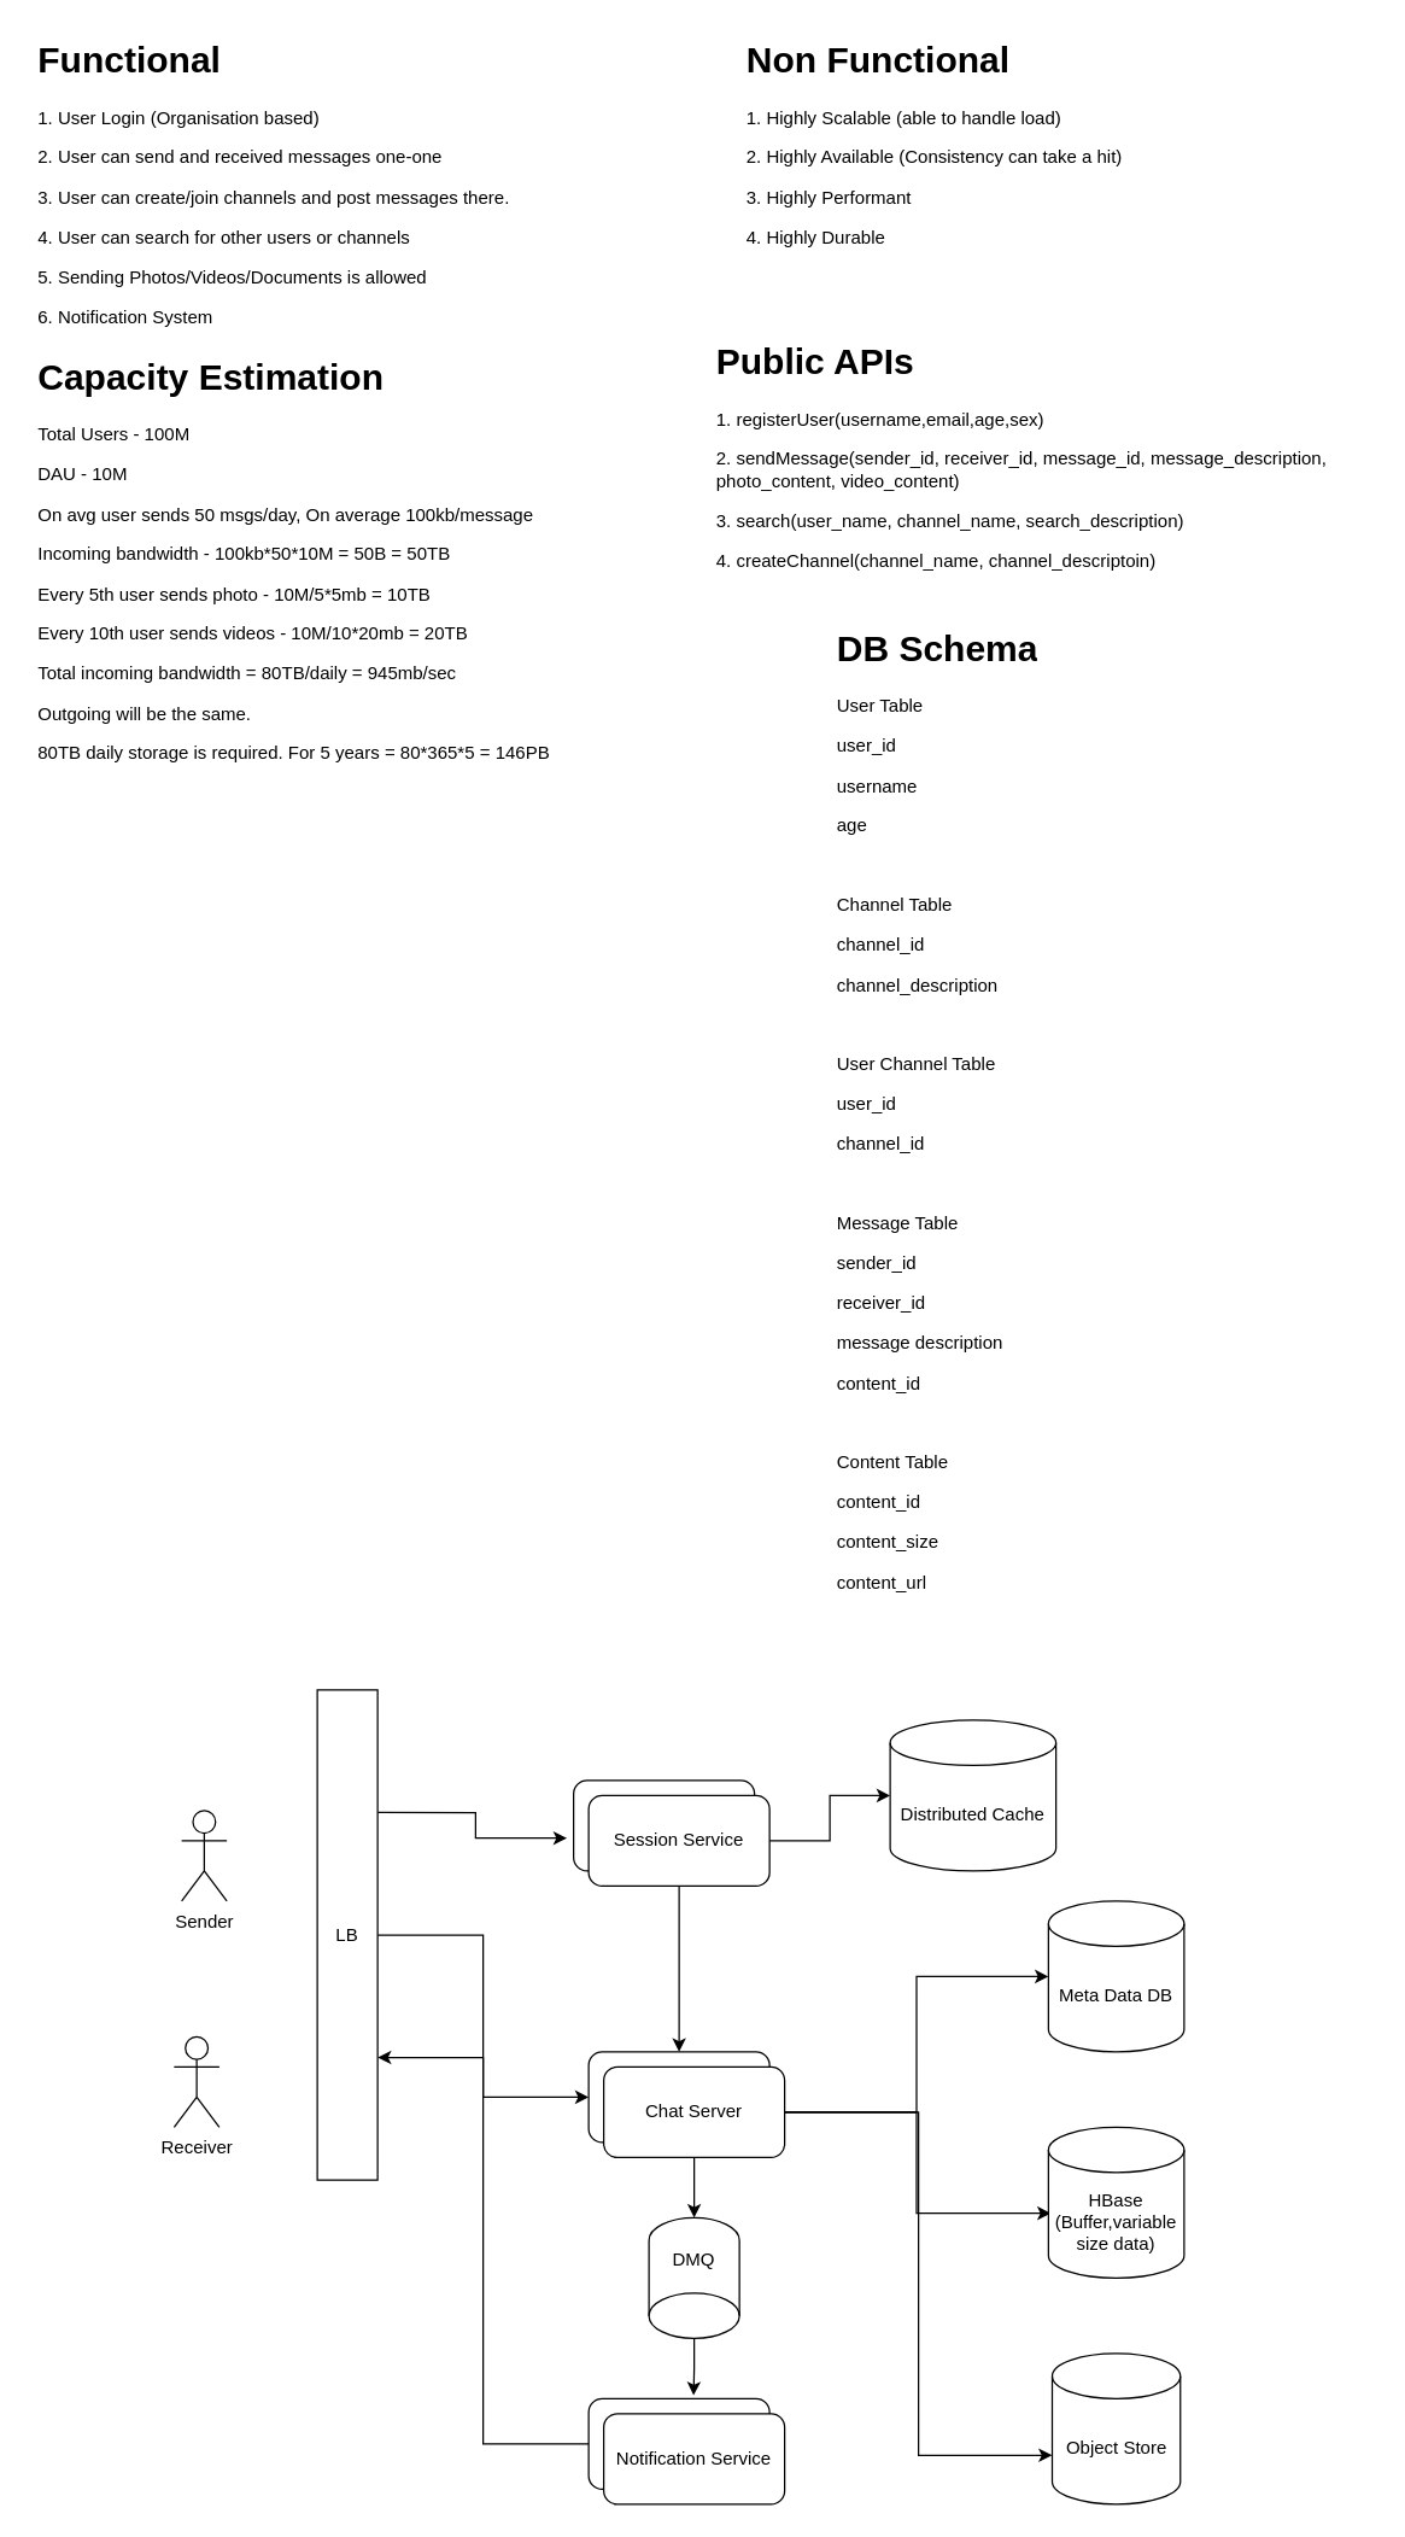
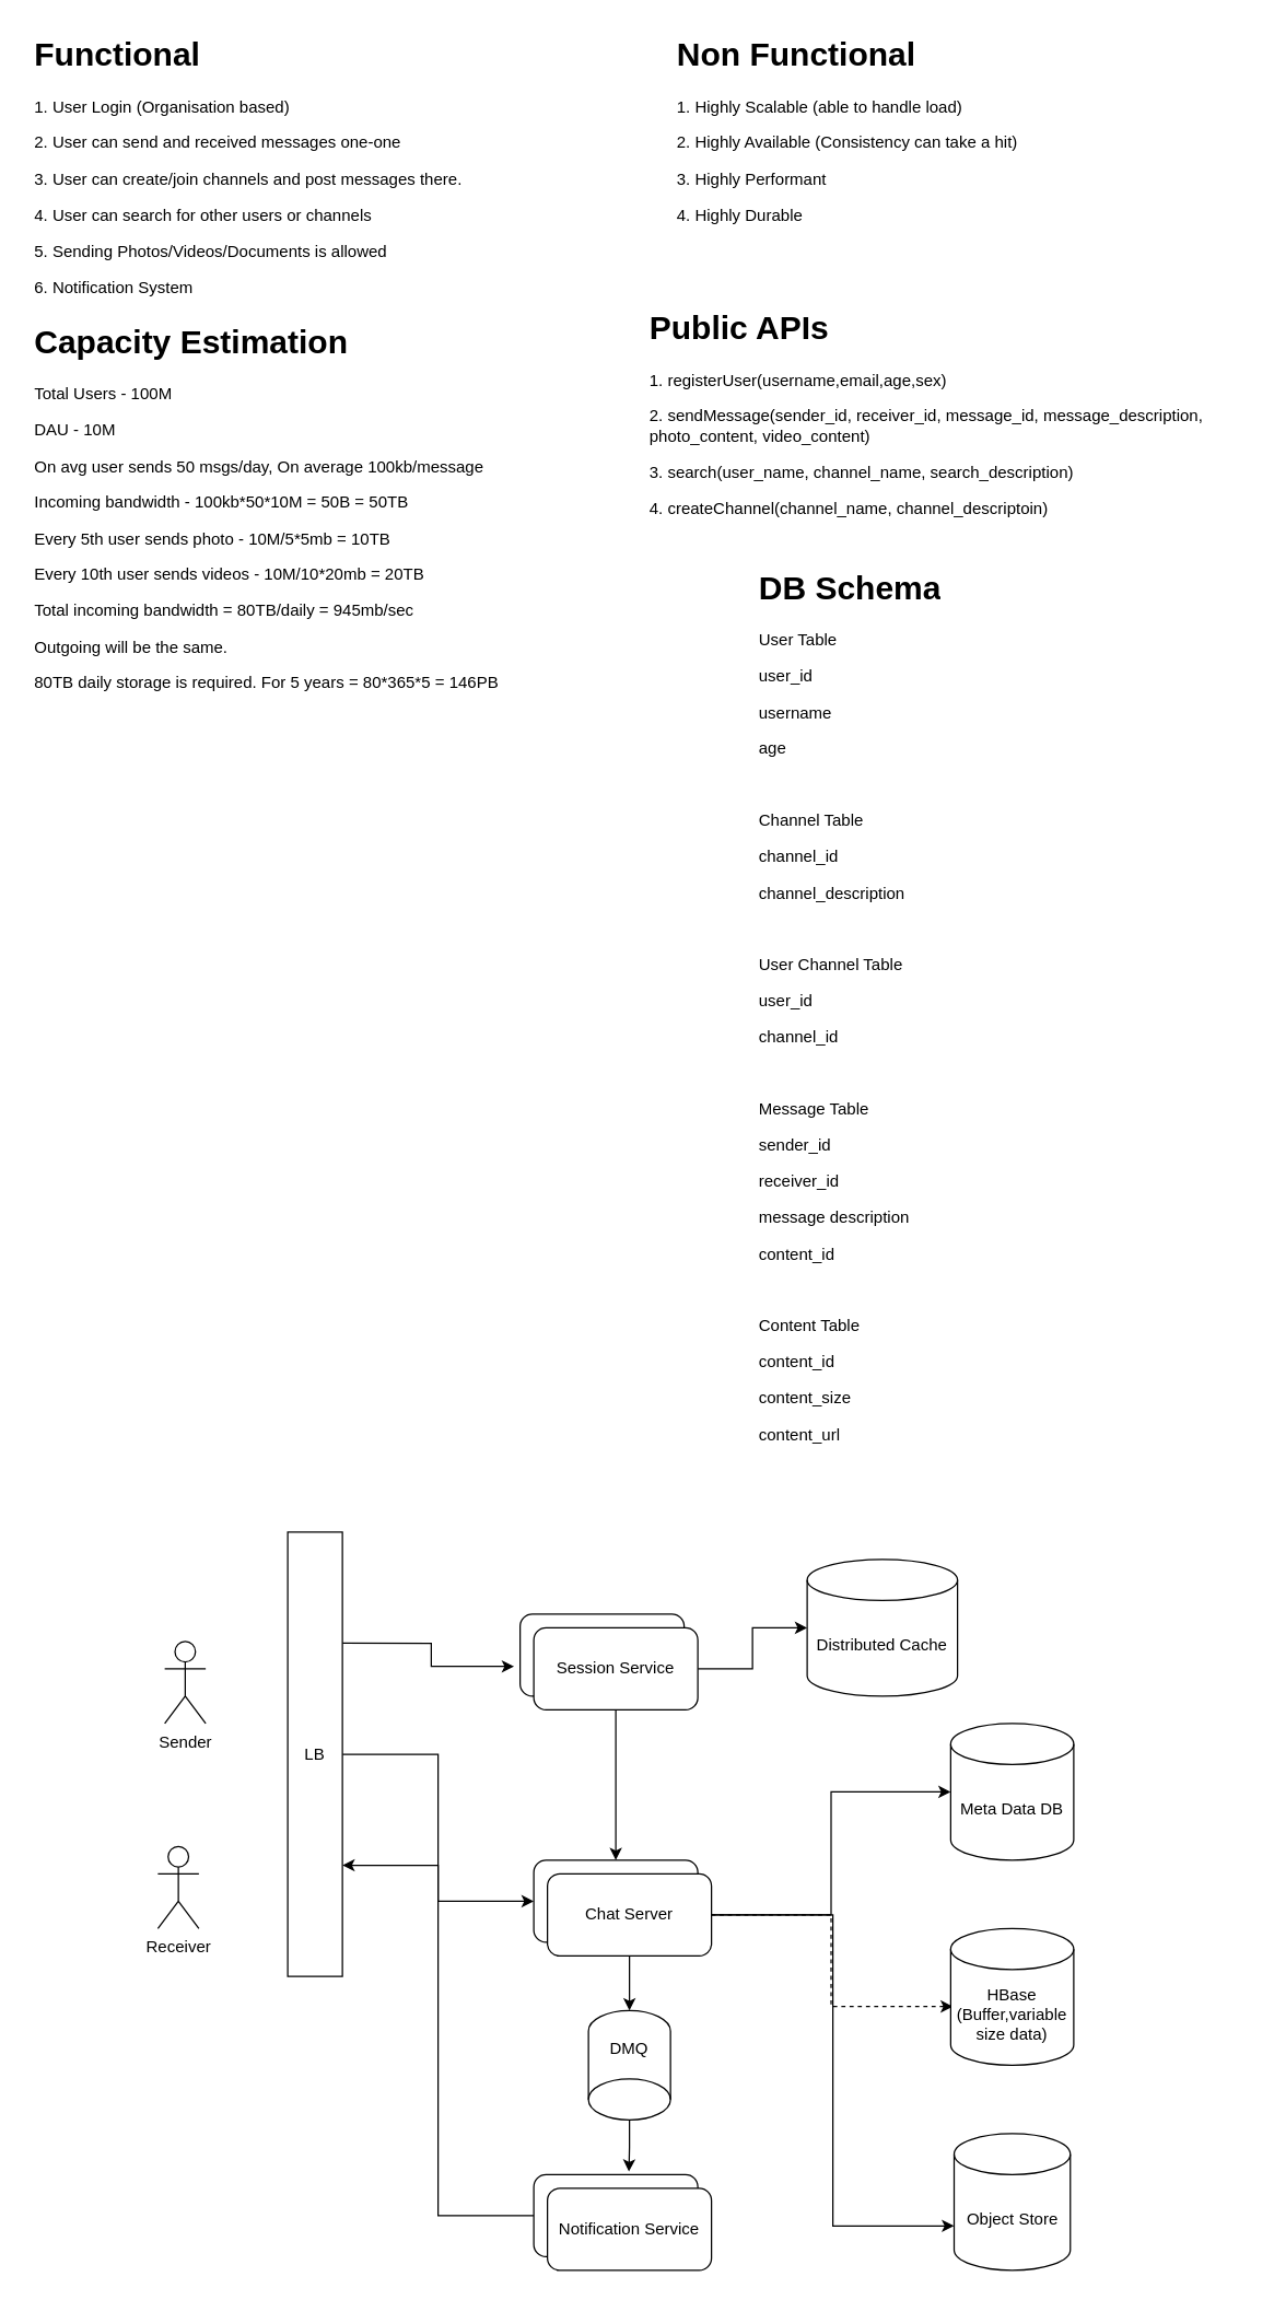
- <mxCell id="14" style="edgeStyle=orthogonalEdgeStyle;rounded=0;orthogonalLoop=1;jettySize=auto;html=1;entryX=0.018;entryY=0.57;entryDx=0;entryDy=0;entryPerimeter=0;" edge="1" parent="1" source="17" target="19"><mxGeometry relative="1" as="geometry" /></mxCell>
+ <mxCell id="14" style="edgeStyle=orthogonalEdgeStyle;rounded=0;orthogonalLoop=1;jettySize=auto;html=1;entryX=0.018;entryY=0.57;entryDx=0;entryDy=0;entryPerimeter=0;dashed=1;" edge="1" parent="1" source="17" target="19"><mxGeometry relative="1" as="geometry" /></mxCell>
